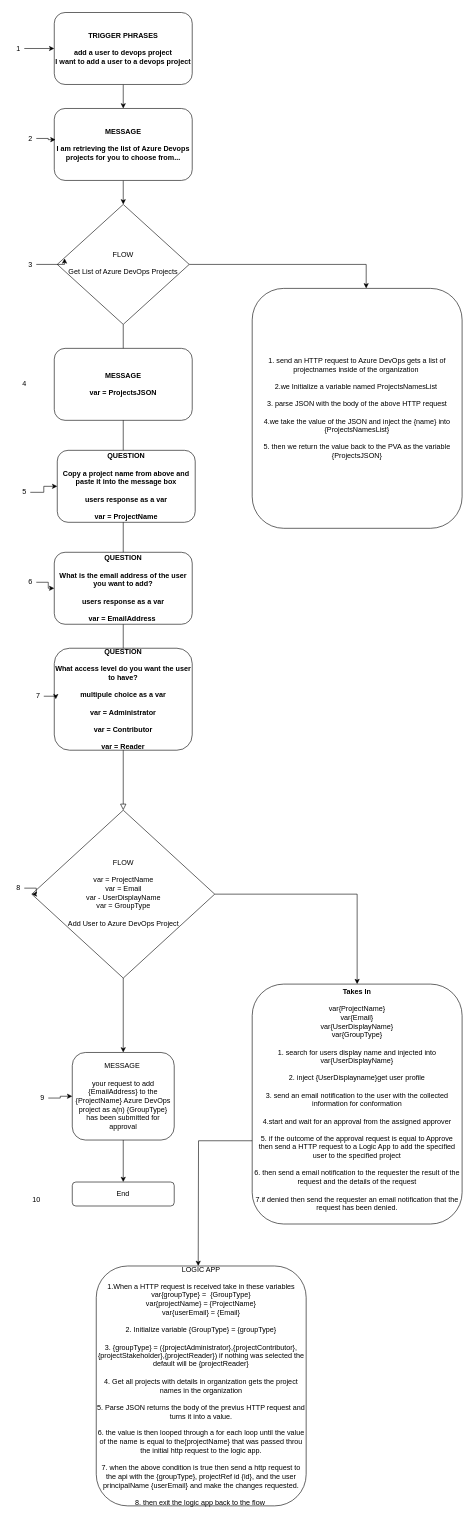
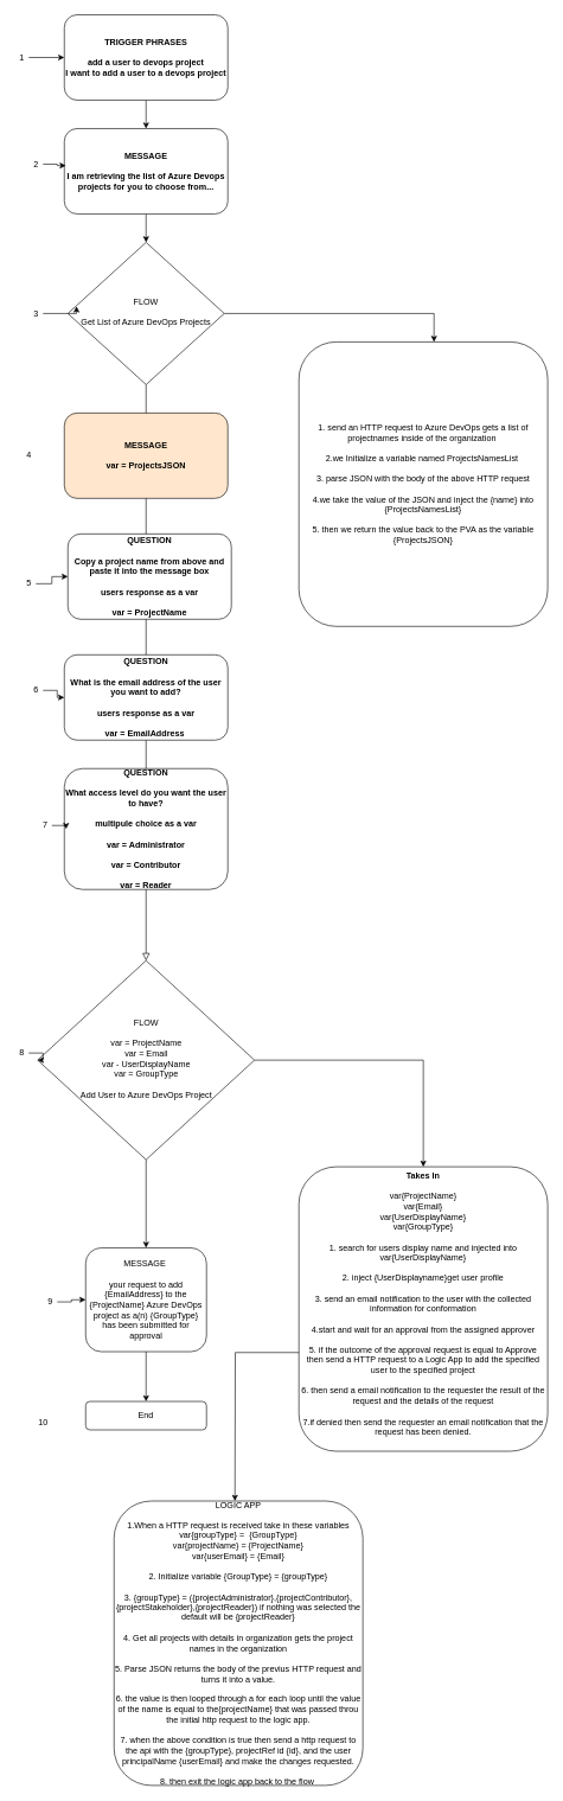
- <mxCell id="16" value="&lt;b&gt;MESSAGE&lt;br&gt;&lt;br&gt;var = ProjectsJSON&lt;br&gt;&lt;/b&gt;" style="rounded=1;whiteSpace=wrap;html=1;fontSize=12;glass=0;strokeWidth=1;shadow=0;" vertex="1" parent="1"><mxGeometry x="90" y="580" width="230" height="120" as="geometry" /></mxCell>
+ <mxCell id="16" value="&lt;b&gt;MESSAGE&lt;br&gt;&lt;br&gt;var = ProjectsJSON&lt;br&gt;&lt;/b&gt;" style="rounded=1;whiteSpace=wrap;html=1;fontSize=12;glass=0;strokeWidth=1;shadow=0;fillColor=#ffe6cc;" vertex="1" parent="1"><mxGeometry x="90" y="580" width="230" height="120" as="geometry" /></mxCell>
